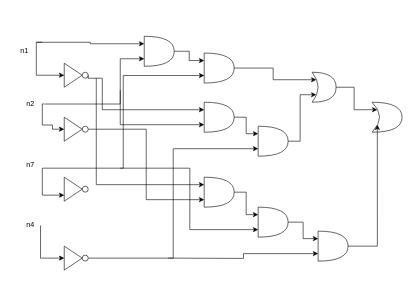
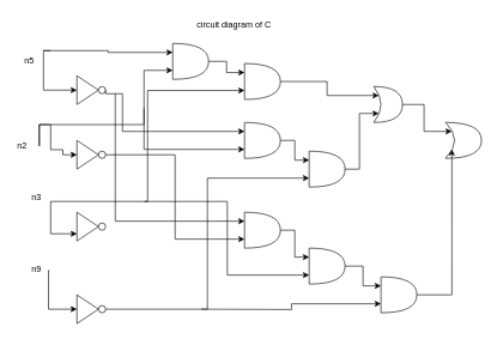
+ <mxCell id="29" value="circuit diagram of C" style="text;html=1;align=center;verticalAlign=middle;resizable=0;points=[];autosize=1;strokeColor=none;fillColor=none;" vertex="1" parent="1"><mxGeometry x="260" y="20" width="130" height="30" as="geometry" /></mxCell>
- <mxCell id="8" value="n1" style="text;html=1;align=center;verticalAlign=middle;resizable=0;points=[];autosize=1;strokeColor=none;fillColor=none;" parent="1" vertex="1"><mxGeometry x="20" y="70" width="40" height="30" as="geometry" /></mxCell>
+ <mxCell id="8" value="n5" style="text;html=1;align=center;verticalAlign=middle;resizable=0;points=[];autosize=1;strokeColor=none;fillColor=none;" parent="1" vertex="1"><mxGeometry x="20" y="70" width="40" height="30" as="geometry" /></mxCell>
- <mxCell id="9" value="n2" style="text;html=1;align=center;verticalAlign=middle;resizable=0;points=[];autosize=1;strokeColor=none;fillColor=none;" parent="1" vertex="1"><mxGeometry x="30" y="158" width="40" height="30" as="geometry" /></mxCell>
+ <mxCell id="9" value="n2" style="text;html=1;align=center;verticalAlign=middle;resizable=0;points=[];autosize=1;strokeColor=none;fillColor=none;" parent="1" vertex="1"><mxGeometry x="10" y="188" width="40" height="30" as="geometry" /></mxCell>
- <mxCell id="10" value="n7" style="text;html=1;align=center;verticalAlign=middle;resizable=0;points=[];autosize=1;strokeColor=none;fillColor=none;" parent="1" vertex="1"><mxGeometry x="30" y="260" width="40" height="30" as="geometry" /></mxCell>
+ <mxCell id="10" value="n3" style="text;html=1;align=center;verticalAlign=middle;resizable=0;points=[];autosize=1;strokeColor=none;fillColor=none;" parent="1" vertex="1"><mxGeometry x="30" y="260" width="40" height="30" as="geometry" /></mxCell>
- <mxCell id="11" value="n4" style="text;html=1;align=center;verticalAlign=middle;resizable=0;points=[];autosize=1;strokeColor=none;fillColor=none;" parent="1" vertex="1"><mxGeometry x="30" y="360" width="40" height="30" as="geometry" /></mxCell>
+ <mxCell id="11" value="n9" style="text;html=1;align=center;verticalAlign=middle;resizable=0;points=[];autosize=1;strokeColor=none;fillColor=none;" parent="1" vertex="1"><mxGeometry x="30" y="360" width="40" height="30" as="geometry" /></mxCell>
